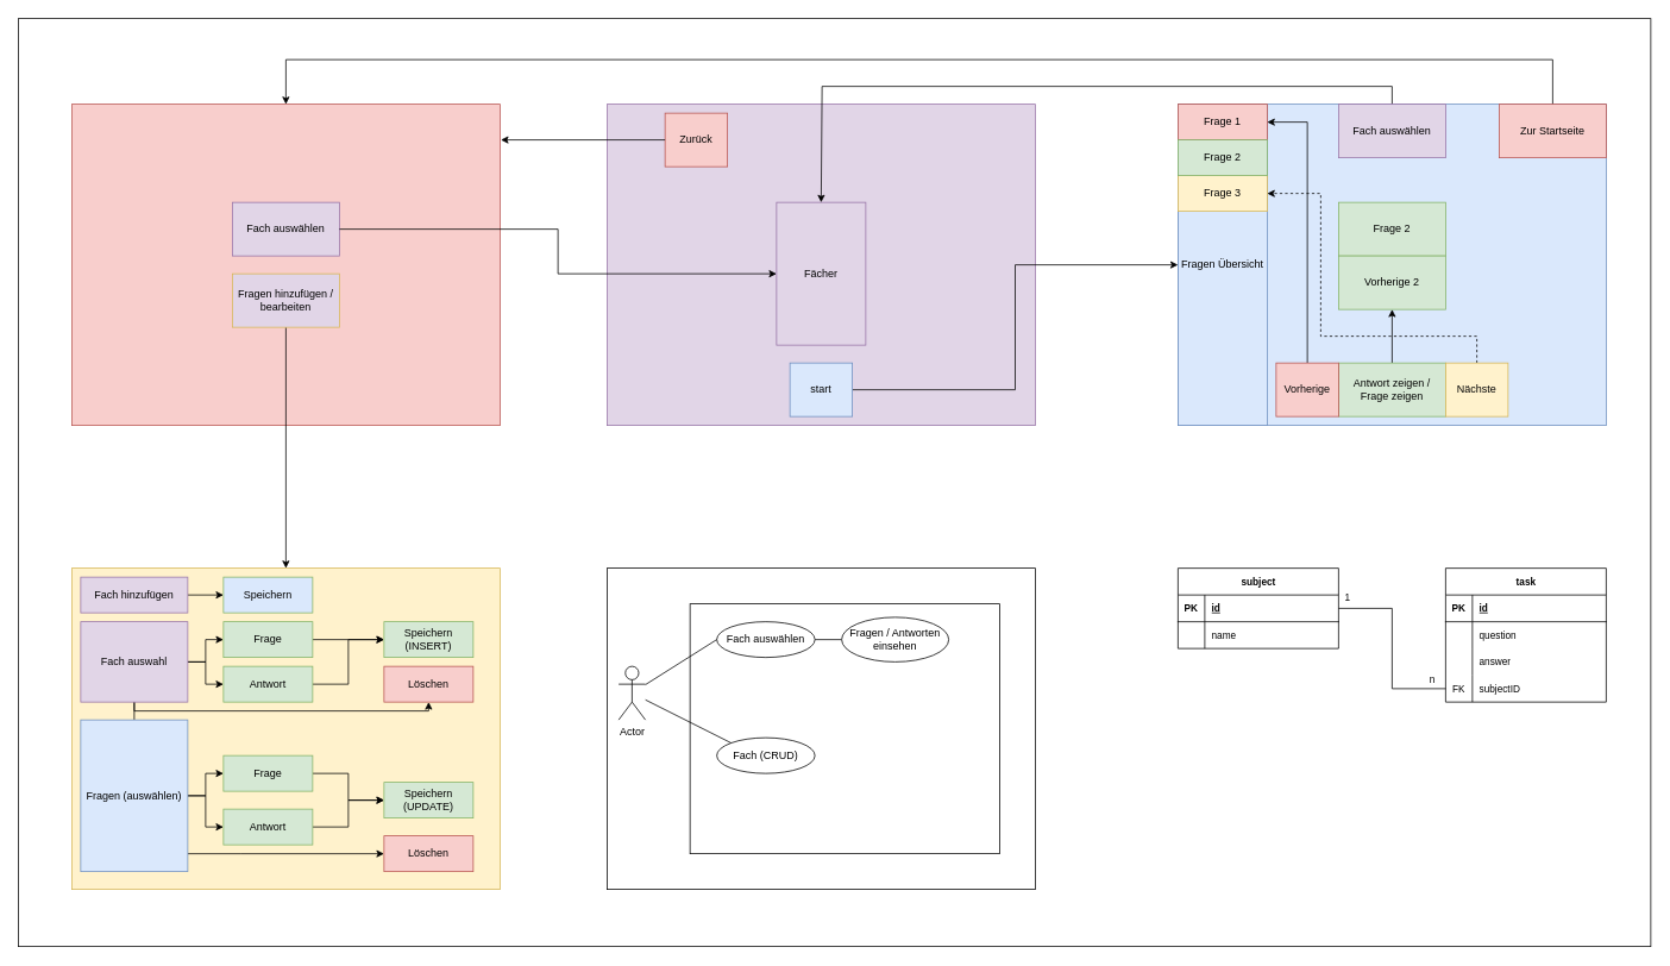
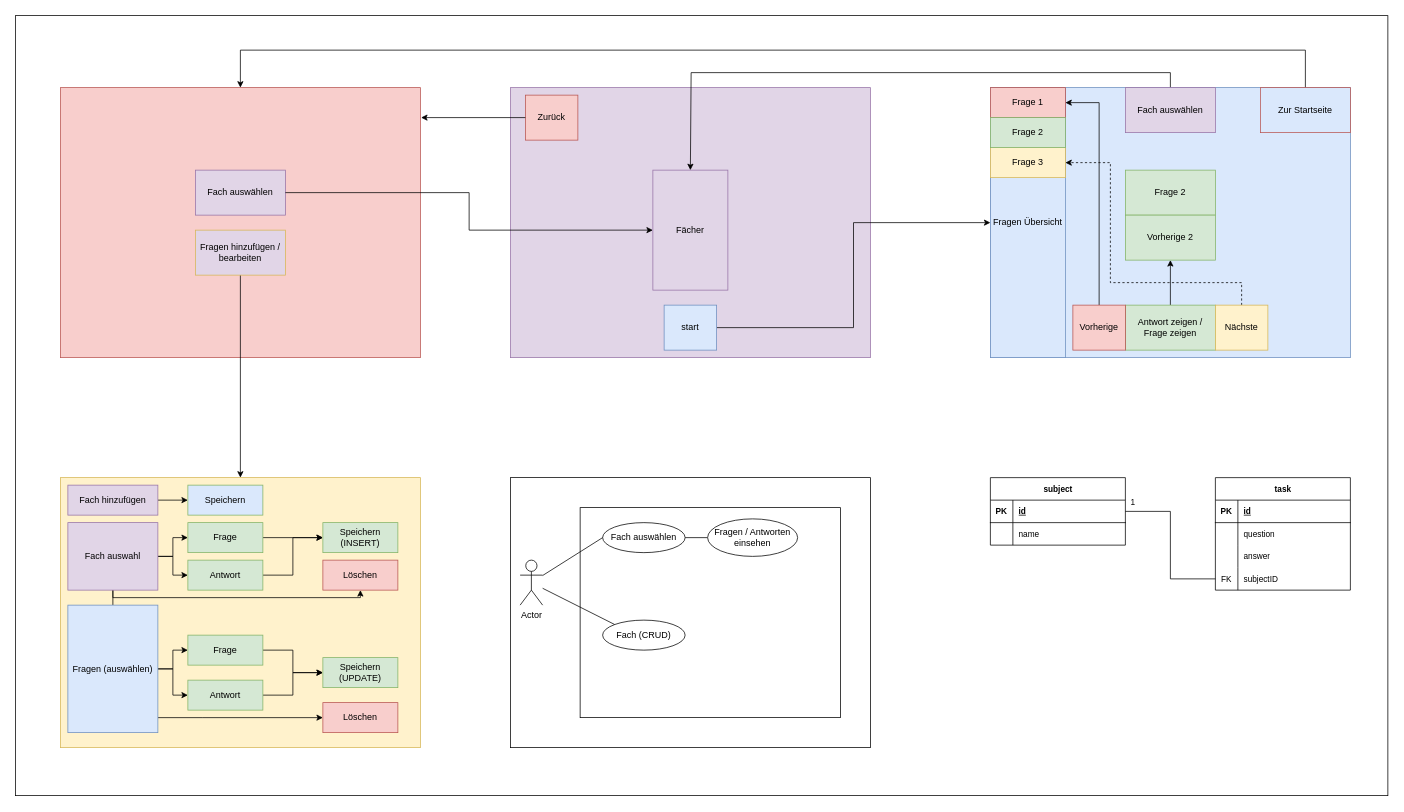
- <mxCell id="31" value="Zur Startseite" style="rounded=0;whiteSpace=wrap;html=1;fillColor=#f8cecc;strokeColor=#b85450;" vertex="1" parent="1"><mxGeometry x="1680" y="116" width="120" height="60" as="geometry" /></mxCell>
+ <mxCell id="31" value="Zur Startseite" style="rounded=0;whiteSpace=wrap;html=1;fillColor=#dae8fc;strokeColor=#b85450;" vertex="1" parent="1"><mxGeometry x="1680" y="116" width="120" height="60" as="geometry" /></mxCell>
- <mxCell id="20" value="Zurück" style="rounded=0;whiteSpace=wrap;html=1;fillColor=#f8cecc;strokeColor=#b85450;" vertex="1" parent="1"><mxGeometry x="745" y="126" width="70" height="60" as="geometry" /></mxCell>
+ <mxCell id="20" value="Zurück" style="rounded=0;whiteSpace=wrap;html=1;fillColor=#f8cecc;strokeColor=#b85450;" vertex="1" parent="1"><mxGeometry x="700" y="126" width="70" height="60" as="geometry" /></mxCell>
- <mxCell id="87" value="n" style="text;html=1;align=center;verticalAlign=middle;resizable=0;points=[];autosize=1;strokeColor=none;fillColor=none;fontFamily=Helvetica;fontSize=11;fontColor=default;labelBackgroundColor=default;" vertex="1" parent="1"><mxGeometry x="1590" y="746" width="30" height="30" as="geometry" /></mxCell>
